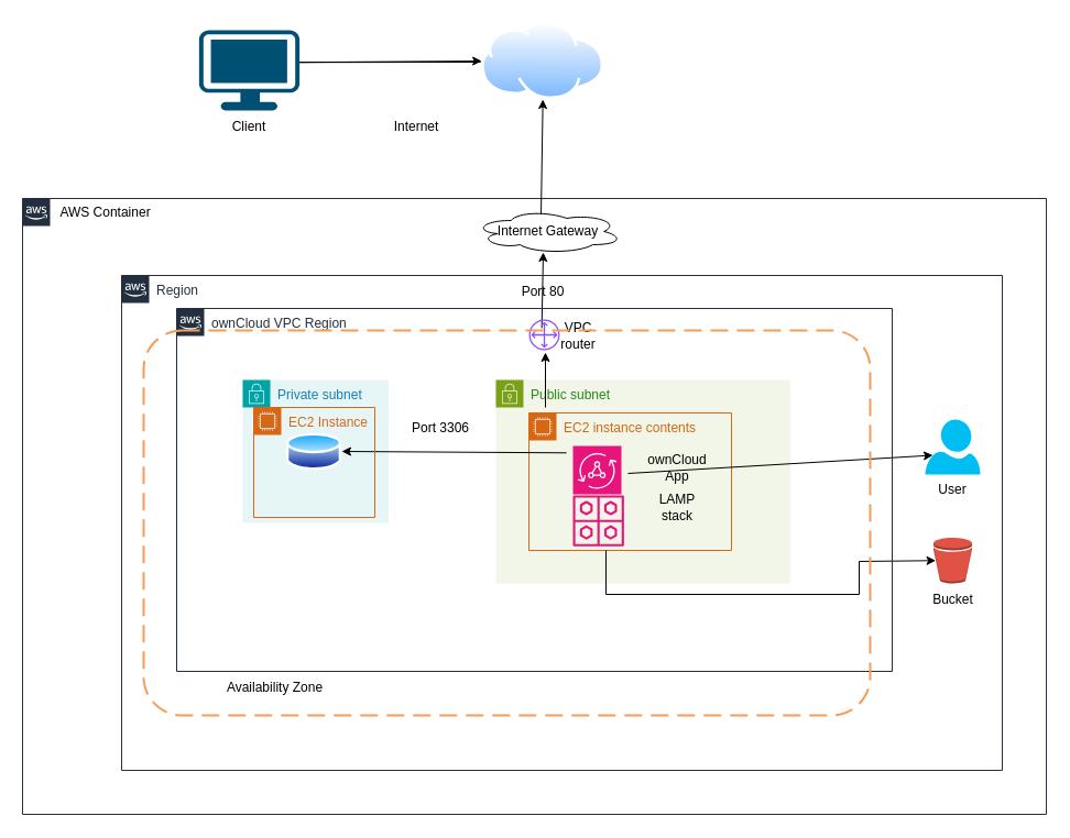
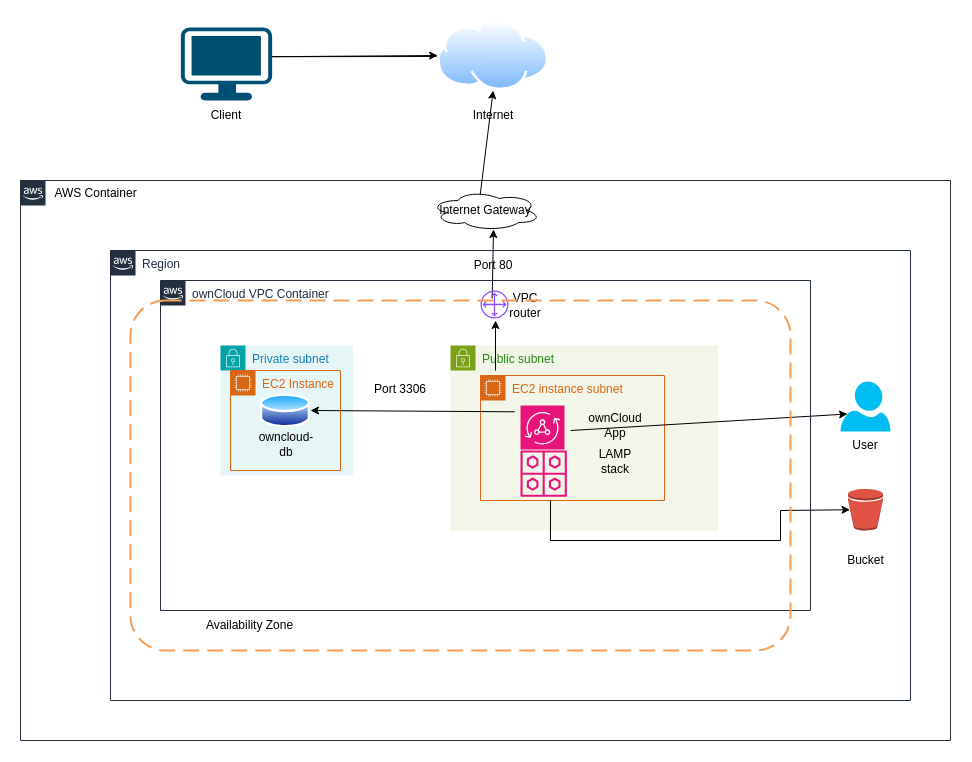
- <mxCell id="6" value="Internet" style="text;html=1;strokeColor=none;fillColor=none;align=center;verticalAlign=middle;whiteSpace=wrap;rounded=0;" parent="1" vertex="1"><mxGeometry x="337.69" y="100" width="80" height="30" as="geometry" /></mxCell>
+ <mxCell id="6" value="Internet" style="text;html=1;strokeColor=none;fillColor=none;align=center;verticalAlign=middle;whiteSpace=wrap;rounded=0;" parent="1" vertex="1"><mxGeometry x="452.69" y="100" width="80" height="30" as="geometry" /></mxCell>
- <mxCell id="8" value="Internet Gateway" style="ellipse;shape=cloud;whiteSpace=wrap;html=1;align=center;" parent="7" vertex="1"><mxGeometry x="410" y="10" width="135" height="40" as="geometry" /></mxCell>
+ <mxCell id="8" value="Internet Gateway" style="ellipse;shape=cloud;whiteSpace=wrap;html=1;align=center;" parent="7" vertex="1"><mxGeometry x="410" y="10" width="110" height="40" as="geometry" /></mxCell>
- <mxCell id="31" value="ownCloud VPC Region" style="points=[[0,0],[0.25,0],[0.5,0],[0.75,0],[1,0],[1,0.25],[1,0.5],[1,0.75],[1,1],[0.75,1],[0.5,1],[0.25,1],[0,1],[0,0.75],[0,0.5],[0,0.25]];outlineConnect=0;gradientColor=none;html=1;whiteSpace=wrap;fontSize=12;fontStyle=0;shape=mxgraph.aws4.group;grIcon=mxgraph.aws4.group_aws_cloud_alt;strokeColor=#232F3E;fillColor=none;verticalAlign=top;align=left;spacingLeft=30;fontColor=#232F3E;dashed=0;labelBackgroundColor=#ffffff;container=1;pointerEvents=0;collapsible=0;recursiveResize=0;" parent="21" vertex="1"><mxGeometry x="50" y="30" width="650" height="330" as="geometry" /></mxCell>
+ <mxCell id="31" value="ownCloud VPC Container" style="points=[[0,0],[0.25,0],[0.5,0],[0.75,0],[1,0],[1,0.25],[1,0.5],[1,0.75],[1,1],[0.75,1],[0.5,1],[0.25,1],[0,1],[0,0.75],[0,0.5],[0,0.25]];outlineConnect=0;gradientColor=none;html=1;whiteSpace=wrap;fontSize=12;fontStyle=0;shape=mxgraph.aws4.group;grIcon=mxgraph.aws4.group_aws_cloud_alt;strokeColor=#232F3E;fillColor=none;verticalAlign=top;align=left;spacingLeft=30;fontColor=#232F3E;dashed=0;labelBackgroundColor=#ffffff;container=1;pointerEvents=0;collapsible=0;recursiveResize=0;" parent="21" vertex="1"><mxGeometry x="50" y="30" width="650" height="330" as="geometry" /></mxCell>
- <mxCell id="13" value="EC2 instance contents" style="points=[[0,0],[0.25,0],[0.5,0],[0.75,0],[1,0],[1,0.25],[1,0.5],[1,0.75],[1,1],[0.75,1],[0.5,1],[0.25,1],[0,1],[0,0.75],[0,0.5],[0,0.25]];outlineConnect=0;gradientColor=none;html=1;whiteSpace=wrap;fontSize=12;fontStyle=0;container=1;pointerEvents=0;collapsible=0;recursiveResize=0;shape=mxgraph.aws4.group;grIcon=mxgraph.aws4.group_ec2_instance_contents;strokeColor=#D86613;fillColor=none;verticalAlign=top;align=left;spacingLeft=30;fontColor=#D86613;dashed=0;" parent="12" vertex="1"><mxGeometry x="30" y="30" width="184" height="125" as="geometry" /></mxCell>
+ <mxCell id="13" value="EC2 instance subnet" style="points=[[0,0],[0.25,0],[0.5,0],[0.75,0],[1,0],[1,0.25],[1,0.5],[1,0.75],[1,1],[0.75,1],[0.5,1],[0.25,1],[0,1],[0,0.75],[0,0.5],[0,0.25]];outlineConnect=0;gradientColor=none;html=1;whiteSpace=wrap;fontSize=12;fontStyle=0;container=1;pointerEvents=0;collapsible=0;recursiveResize=0;shape=mxgraph.aws4.group;grIcon=mxgraph.aws4.group_ec2_instance_contents;strokeColor=#D86613;fillColor=none;verticalAlign=top;align=left;spacingLeft=30;fontColor=#D86613;dashed=0;" parent="12" vertex="1"><mxGeometry x="30" y="30" width="184" height="125" as="geometry" /></mxCell>
+ <mxCell id="11" value="owncloud-db" style="text;html=1;align=center;verticalAlign=middle;whiteSpace=wrap;rounded=0;" parent="9" vertex="1"><mxGeometry x="36" y="84" width="60" height="30" as="geometry" /></mxCell>
- <mxCell id="26" value="Bucket" style="text;html=1;align=center;verticalAlign=middle;resizable=0;points=[];autosize=1;strokeColor=none;fillColor=none;" parent="21" vertex="1"><mxGeometry x="725" y="280" width="60" height="30" as="geometry" /></mxCell>
+ <mxCell id="26" value="Bucket" style="text;html=1;align=center;verticalAlign=middle;resizable=0;points=[];autosize=1;strokeColor=none;fillColor=none;" parent="21" vertex="1"><mxGeometry x="725" y="295" width="60" height="30" as="geometry" /></mxCell>
